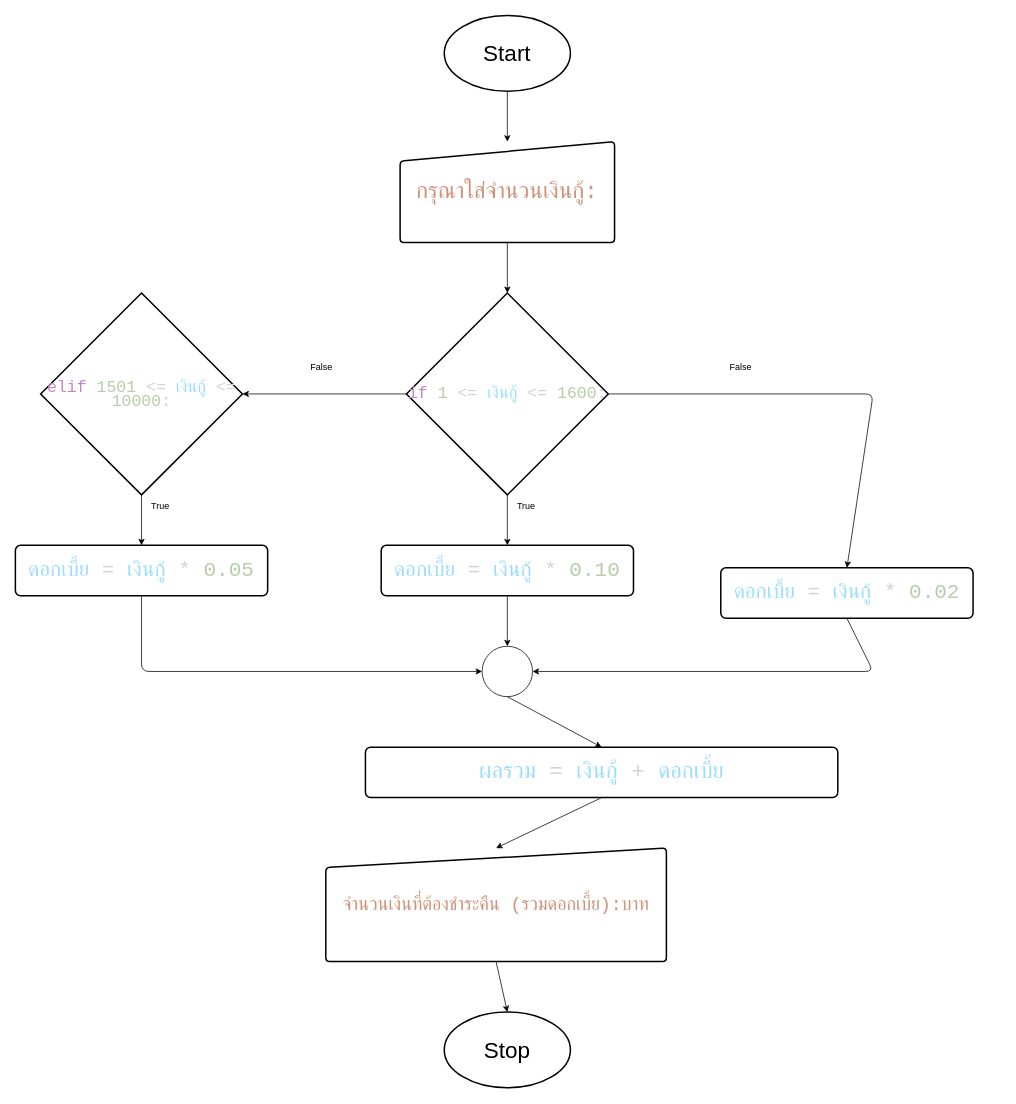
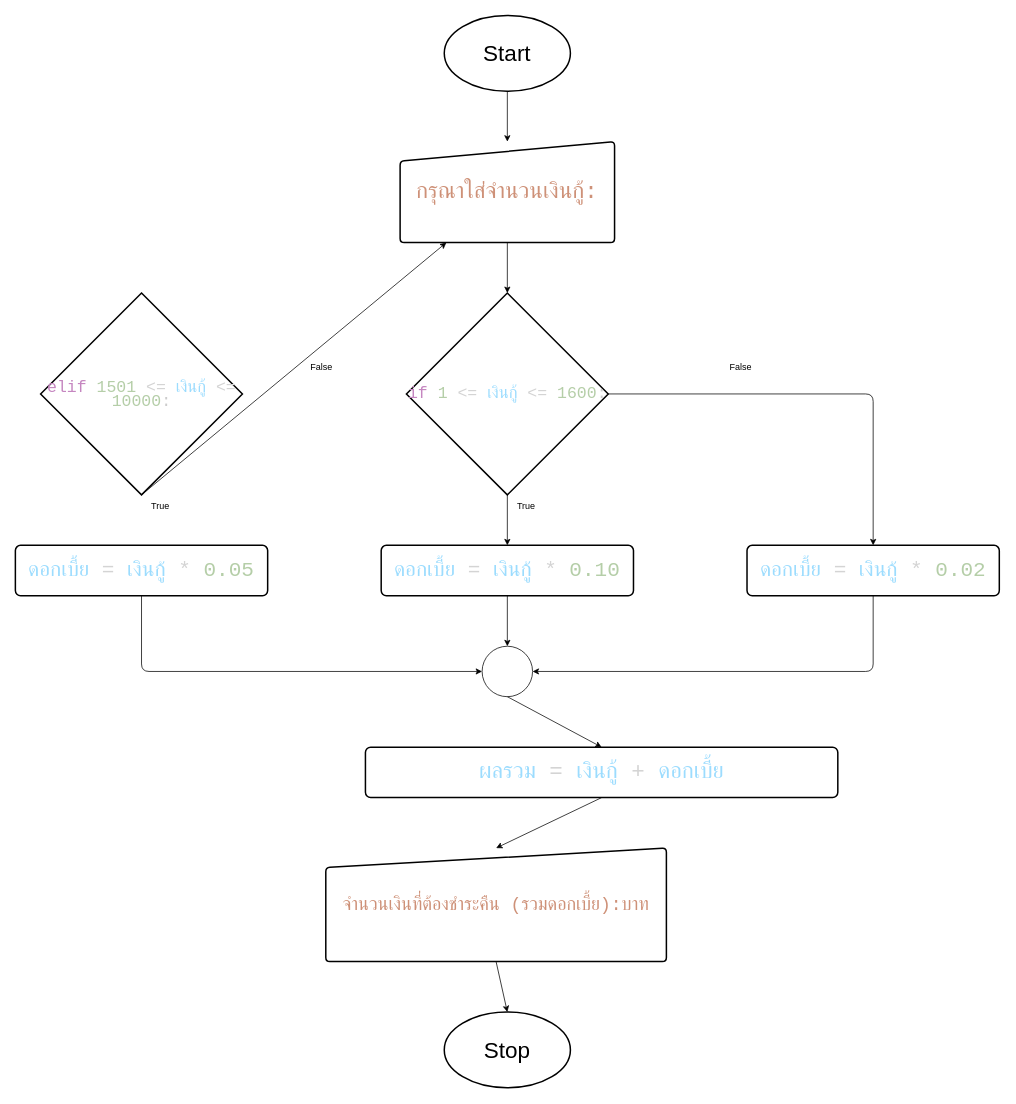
- <mxCell id="11" style="edgeStyle=none;html=1;exitX=0;exitY=0.5;exitDx=0;exitDy=0;exitPerimeter=0;entryX=1;entryY=0.5;entryDx=0;entryDy=0;entryPerimeter=0;fontSize=12;" edge="1" parent="2" source="6" target="10"><mxGeometry relative="1" as="geometry" /></mxCell>
- <mxCell id="13" style="edgeStyle=none;html=1;exitX=0.5;exitY=1;exitDx=0;exitDy=0;exitPerimeter=0;entryX=0.5;entryY=0;entryDx=0;entryDy=0;fontSize=12;" edge="1" parent="2" source="10" target="12"><mxGeometry relative="1" as="geometry" /></mxCell>
+ <mxCell id="13" style="edgeStyle=none;html=1;exitX=0.5;exitY=1;exitDx=0;exitDy=0;exitPerimeter=0;fontSize=12;" edge="1" parent="2" source="10" target="4"><mxGeometry relative="1" as="geometry" /></mxCell>
- <mxCell id="14" value="&lt;div style=&quot;color: rgb(204, 204, 204); font-family: Consolas, &amp;quot;Courier New&amp;quot;, monospace; font-size: 28px; line-height: 19px;&quot;&gt;&lt;div style=&quot;line-height: 19px; font-size: 28px;&quot;&gt;&lt;span style=&quot;color: rgb(156, 220, 254); font-size: 28px;&quot;&gt;ดอกเบี้ย&lt;/span&gt; &lt;span style=&quot;color: rgb(212, 212, 212); font-size: 28px;&quot;&gt;=&lt;/span&gt; &lt;span style=&quot;color: rgb(156, 220, 254); font-size: 28px;&quot;&gt;เงินกู้&lt;/span&gt; &lt;span style=&quot;color: rgb(212, 212, 212); font-size: 28px;&quot;&gt;*&lt;/span&gt; &lt;span style=&quot;color: rgb(181, 206, 168); font-size: 28px;&quot;&gt;0.02&lt;/span&gt;&lt;/div&gt;&lt;/div&gt;" style="rounded=1;whiteSpace=wrap;html=1;absoluteArcSize=1;arcSize=14;strokeWidth=2;labelBackgroundColor=none;fontSize=28;" vertex="1" parent="2"><mxGeometry x="940.768" y="736.588" width="336.472" height="67.294" as="geometry" /></mxCell>
+ <mxCell id="14" value="&lt;div style=&quot;color: rgb(204, 204, 204); font-family: Consolas, &amp;quot;Courier New&amp;quot;, monospace; font-size: 28px; line-height: 19px;&quot;&gt;&lt;div style=&quot;line-height: 19px; font-size: 28px;&quot;&gt;&lt;span style=&quot;color: rgb(156, 220, 254); font-size: 28px;&quot;&gt;ดอกเบี้ย&lt;/span&gt; &lt;span style=&quot;color: rgb(212, 212, 212); font-size: 28px;&quot;&gt;=&lt;/span&gt; &lt;span style=&quot;color: rgb(156, 220, 254); font-size: 28px;&quot;&gt;เงินกู้&lt;/span&gt; &lt;span style=&quot;color: rgb(212, 212, 212); font-size: 28px;&quot;&gt;*&lt;/span&gt; &lt;span style=&quot;color: rgb(181, 206, 168); font-size: 28px;&quot;&gt;0.02&lt;/span&gt;&lt;/div&gt;&lt;/div&gt;" style="rounded=1;whiteSpace=wrap;html=1;absoluteArcSize=1;arcSize=14;strokeWidth=2;labelBackgroundColor=none;fontSize=28;" vertex="1" parent="2"><mxGeometry x="975.768" y="706.588" width="336.472" height="67.294" as="geometry" /></mxCell>
